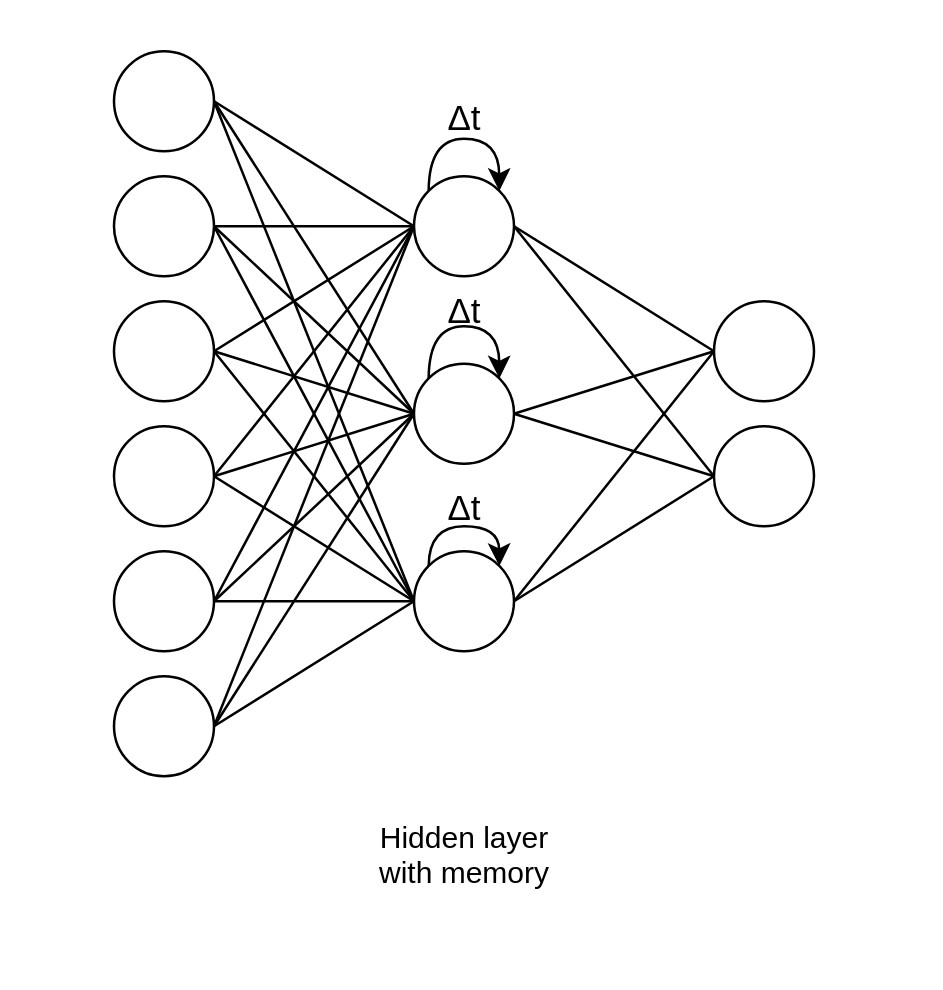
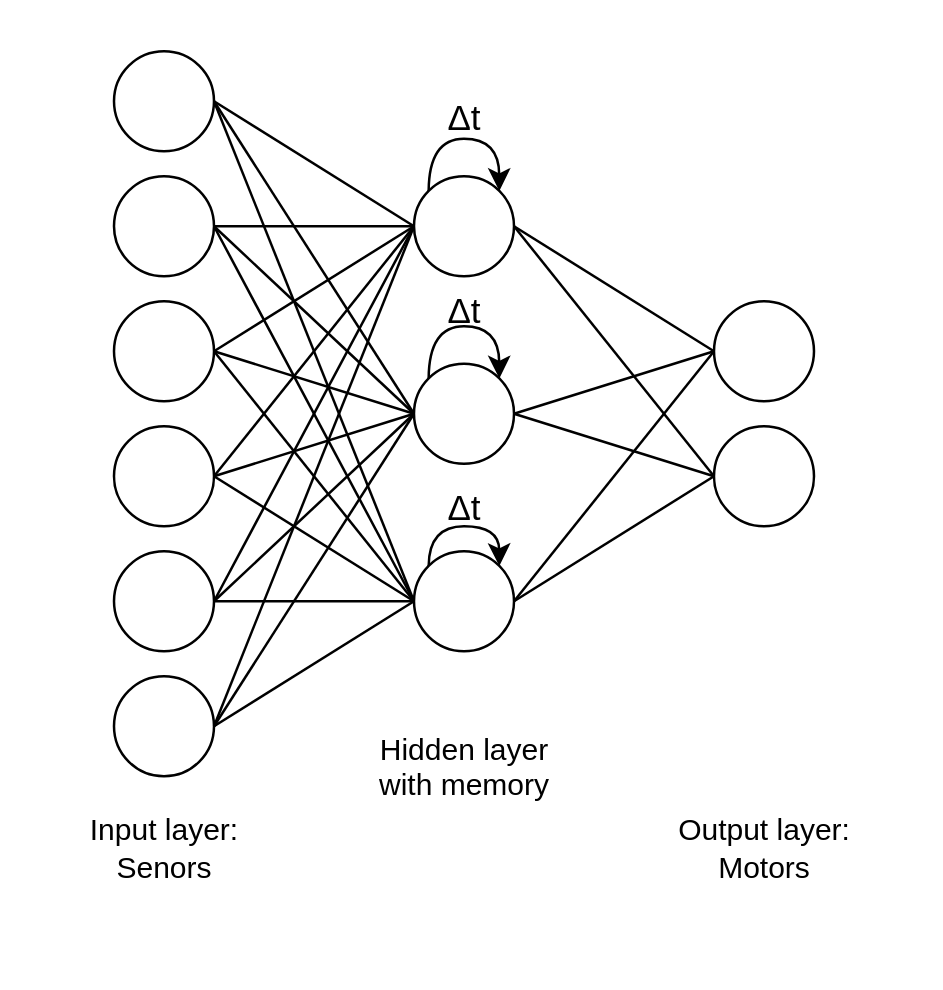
+ <mxCell id="43" value="&lt;div&gt;Input layer:&lt;/div&gt;&lt;div&gt;Senors&lt;br&gt;&lt;/div&gt;" style="text;html=1;align=center;verticalAlign=middle;resizable=0;points=[];autosize=1;" vertex="1" parent="1"><mxGeometry x="20" y="324" width="90" height="30" as="geometry" /></mxCell>
+ <mxCell id="45" value="&lt;div&gt;Output layer:&lt;/div&gt;&lt;div&gt;Motors&lt;/div&gt;" style="text;html=1;align=center;verticalAlign=middle;resizable=0;points=[];autosize=1;" vertex="1" parent="1"><mxGeometry x="255" y="324" width="100" height="30" as="geometry" /></mxCell>
- <mxCell id="44" value="&lt;div&gt;Hidden layer&lt;/div&gt;&lt;div&gt;with memory&lt;/div&gt;&lt;div&gt;&lt;br&gt;&lt;/div&gt;" style="text;html=1;align=center;verticalAlign=middle;resizable=0;points=[];autosize=1;" vertex="1" parent="1"><mxGeometry x="135" y="324" width="100" height="50" as="geometry" /></mxCell>
+ <mxCell id="44" value="&lt;div&gt;Hidden layer&lt;/div&gt;&lt;div&gt;with memory&lt;/div&gt;&lt;div&gt;&lt;br&gt;&lt;/div&gt;" style="text;html=1;align=center;verticalAlign=middle;resizable=0;points=[];autosize=1;" vertex="1" parent="1"><mxGeometry x="135" y="289" width="100" height="50" as="geometry" /></mxCell>
